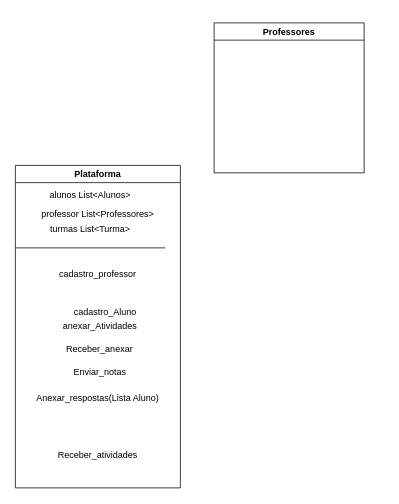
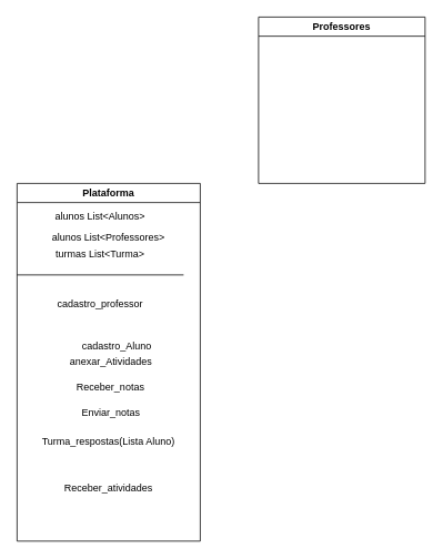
- <mxCell id="2" value="Professores" style="swimlane;" vertex="1" parent="1"><mxGeometry x="285" y="30" width="200" height="200" as="geometry" /></mxCell>
+ <mxCell id="2" value="Professores" style="swimlane;" vertex="1" parent="1"><mxGeometry x="310" y="20" width="200" height="200" as="geometry" /></mxCell>
- <mxCell id="6" value="professor List&amp;lt;Professores&amp;gt;" style="text;html=1;strokeColor=none;fillColor=none;align=center;verticalAlign=middle;whiteSpace=wrap;rounded=0;" vertex="1" parent="3"><mxGeometry x="30" y="50" width="160" height="30" as="geometry" /></mxCell>
+ <mxCell id="6" value="alunos List&amp;lt;Professores&amp;gt;" style="text;html=1;strokeColor=none;fillColor=none;align=center;verticalAlign=middle;whiteSpace=wrap;rounded=0;" vertex="1" parent="3"><mxGeometry x="30" y="50" width="160" height="30" as="geometry" /></mxCell>
- <mxCell id="14" value="cadastro_professor&lt;br&gt;" style="text;html=1;strokeColor=none;fillColor=none;align=center;verticalAlign=middle;whiteSpace=wrap;rounded=0;" vertex="1" parent="3"><mxGeometry x="80" y="130" width="60" height="30" as="geometry" /></mxCell>
+ <mxCell id="14" value="cadastro_professor&lt;br&gt;" style="text;html=1;strokeColor=none;fillColor=none;align=center;verticalAlign=middle;whiteSpace=wrap;rounded=0;" vertex="1" parent="3"><mxGeometry x="70" y="130" width="60" height="30" as="geometry" /></mxCell>
- <mxCell id="7" value="Receber_anexar&lt;br&gt;" style="text;html=1;strokeColor=none;fillColor=none;align=center;verticalAlign=middle;whiteSpace=wrap;rounded=0;direction=south;" vertex="1" parent="3"><mxGeometry x="55" y="215" width="115" height="60" as="geometry" /></mxCell>
+ <mxCell id="7" value="Receber_notas&lt;br&gt;" style="text;html=1;strokeColor=none;fillColor=none;align=center;verticalAlign=middle;whiteSpace=wrap;rounded=0;direction=south;" vertex="1" parent="3"><mxGeometry x="55" y="215" width="115" height="60" as="geometry" /></mxCell>
- <mxCell id="10" value="Anexar_respostas(Lista Aluno)" style="text;html=1;strokeColor=none;fillColor=none;align=center;verticalAlign=middle;whiteSpace=wrap;rounded=0;" vertex="1" parent="3"><mxGeometry x="5" y="270" width="210" height="81" as="geometry" /></mxCell>
+ <mxCell id="10" value="Turma_respostas(Lista Aluno)" style="text;html=1;strokeColor=none;fillColor=none;align=center;verticalAlign=middle;whiteSpace=wrap;rounded=0;" vertex="1" parent="3"><mxGeometry x="5" y="270" width="210" height="81" as="geometry" /></mxCell>
- <mxCell id="11" value="Receber_atividades" style="text;html=1;strokeColor=none;fillColor=none;align=center;verticalAlign=middle;whiteSpace=wrap;rounded=0;" vertex="1" parent="3"><mxGeometry x="40" y="371" width="140" height="30" as="geometry" /></mxCell>
+ <mxCell id="11" value="Receber_atividades" style="text;html=1;strokeColor=none;fillColor=none;align=center;verticalAlign=middle;whiteSpace=wrap;rounded=0;" vertex="1" parent="3"><mxGeometry x="40" y="351" width="140" height="30" as="geometry" /></mxCell>
